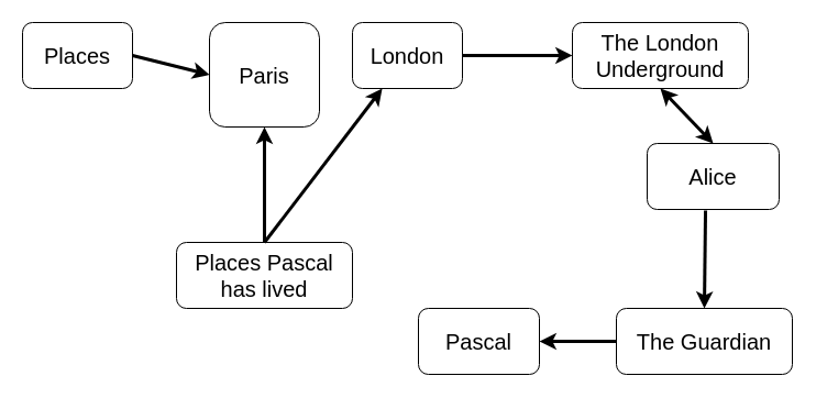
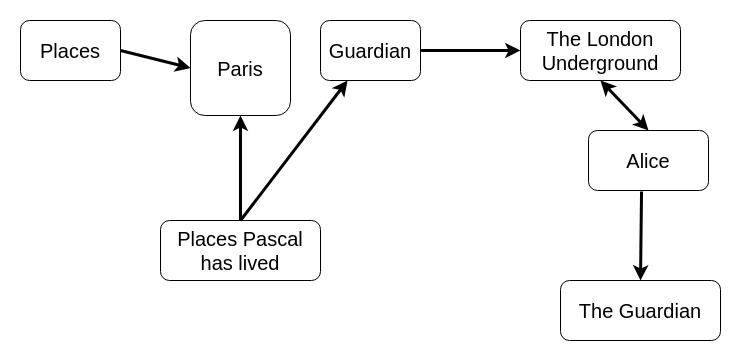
- <mxCell id="2" value="&lt;font style=&quot;font-size: 20px&quot;&gt;London&lt;/font&gt;" style="rounded=1;whiteSpace=wrap;html=1;" vertex="1" parent="1"><mxGeometry x="320" y="20" width="100" height="60" as="geometry" /></mxCell>
+ <mxCell id="2" value="&lt;font style=&quot;font-size: 20px&quot;&gt;Guardian&lt;/font&gt;" style="rounded=1;whiteSpace=wrap;html=1;" vertex="1" parent="1"><mxGeometry x="320" y="20" width="100" height="60" as="geometry" /></mxCell>
- <mxCell id="6" value="&lt;font style=&quot;font-size: 20px&quot;&gt;Pascal&lt;/font&gt;" style="rounded=1;whiteSpace=wrap;html=1;" vertex="1" parent="1"><mxGeometry x="380" y="280" width="110" height="60" as="geometry" /></mxCell>
- <mxCell id="11" value="" style="endArrow=classic;html=1;exitX=0;exitY=0.5;exitDx=0;exitDy=0;entryX=1;entryY=0.5;entryDx=0;entryDy=0;strokeWidth=3;" edge="1" parent="1" source="5" target="6"><mxGeometry width="50" height="50" relative="1" as="geometry"><mxPoint x="657.04" y="201.02" as="sourcePoint" /><mxPoint x="644" y="270" as="targetPoint" /></mxGeometry></mxCell>
